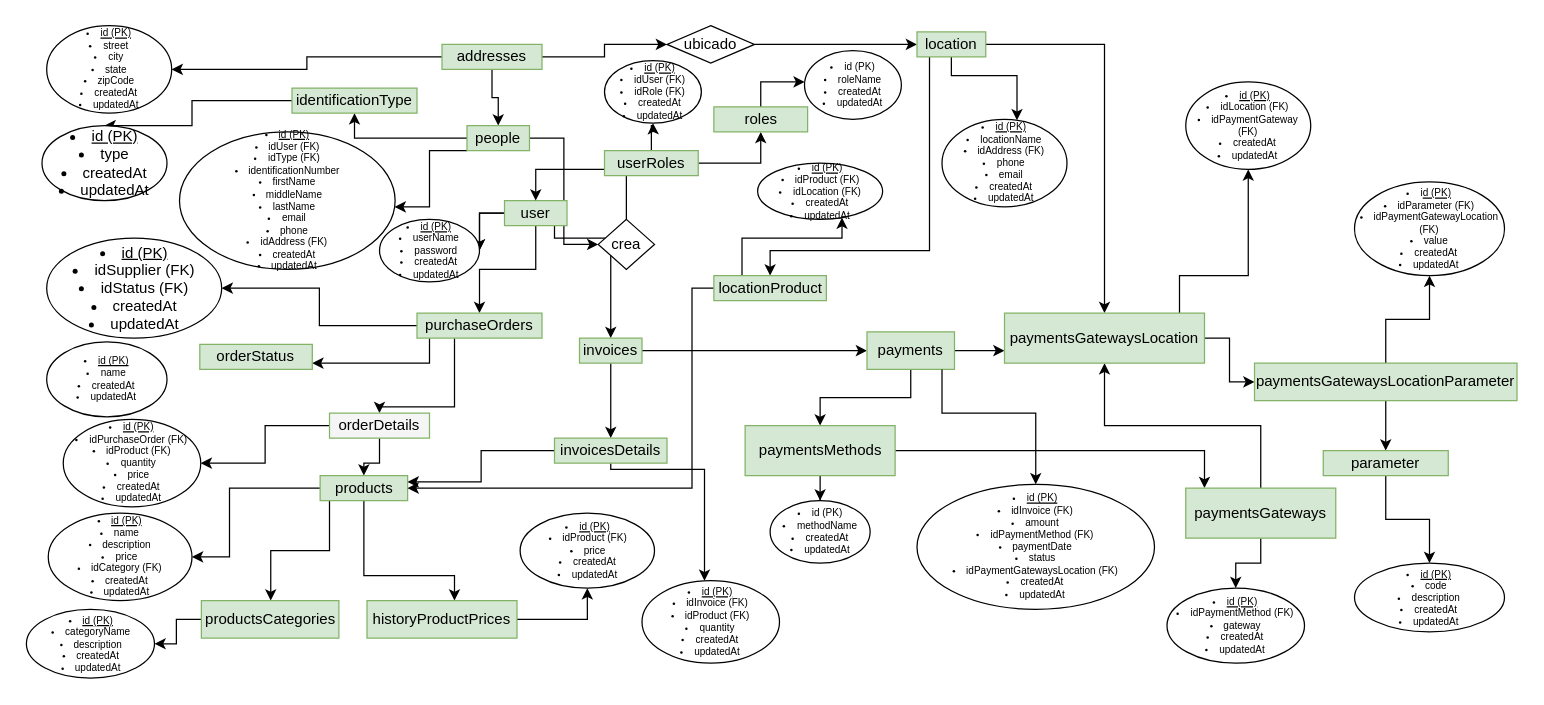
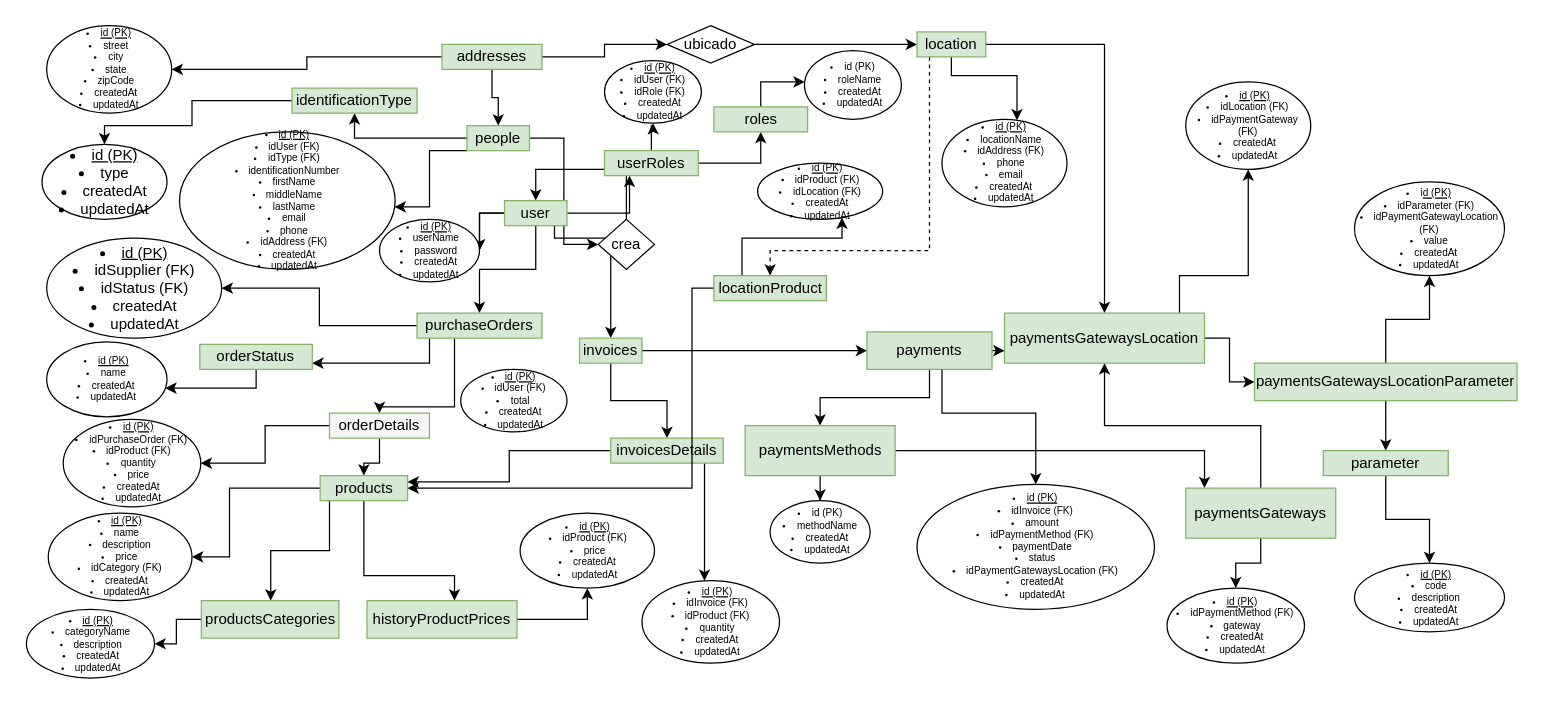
- <mxCell id="19" value="&lt;br&gt;&lt;li&gt;&lt;u&gt;id (PK)&lt;/u&gt;&lt;/li&gt;&lt;li&gt;type&lt;/li&gt;&lt;li&gt;createdAt&lt;/li&gt;&lt;li&gt;updatedAt&lt;/li&gt;&lt;div&gt;&lt;br/&gt;&lt;/div&gt;" style="ellipse;whiteSpace=wrap;html=1;rounded=0;" parent="1" vertex="1"><mxGeometry x="33" y="100" width="100" height="60" as="geometry" /></mxCell>
+ <mxCell id="19" value="&lt;br&gt;&lt;li&gt;&lt;u&gt;id (PK)&lt;/u&gt;&lt;/li&gt;&lt;li&gt;type&lt;/li&gt;&lt;li&gt;createdAt&lt;/li&gt;&lt;li&gt;updatedAt&lt;/li&gt;&lt;div&gt;&lt;br/&gt;&lt;/div&gt;" style="ellipse;whiteSpace=wrap;html=1;rounded=0;" parent="1" vertex="1"><mxGeometry x="33" y="115" width="100" height="60" as="geometry" /></mxCell>
+ <mxCell id="22" value="" style="edgeStyle=orthogonalEdgeStyle;rounded=0;orthogonalLoop=1;jettySize=auto;html=1;" parent="1" source="25" target="31" edge="1"><mxGeometry relative="1" as="geometry"><Array as="points"><mxPoint x="503" y="170" /></Array></mxGeometry></mxCell>
- <mxCell id="12" value="" style="edgeStyle=orthogonalEdgeStyle;rounded=0;orthogonalLoop=1;jettySize=auto;html=1;" parent="1" source="15" target="74" edge="1"><mxGeometry relative="1" as="geometry"><Array as="points"><mxPoint x="743" y="200" /></Array></mxGeometry></mxCell>
+ <mxCell id="12" value="" style="edgeStyle=orthogonalEdgeStyle;rounded=0;orthogonalLoop=1;jettySize=auto;html=1;dashed=1;" parent="1" source="15" target="74" edge="1"><mxGeometry relative="1" as="geometry"><Array as="points"><mxPoint x="743" y="200" /></Array></mxGeometry></mxCell>
- <mxCell id="62" value="payments" style="whiteSpace=wrap;html=1;rounded=0;fillColor=#d5e8d4;strokeColor=#82b366;" parent="1" vertex="1"><mxGeometry x="693" y="265" width="70" height="30" as="geometry" /></mxCell>
+ <mxCell id="62" value="payments" style="whiteSpace=wrap;html=1;rounded=0;fillColor=#d5e8d4;strokeColor=#82b366;" parent="1" vertex="1"><mxGeometry x="693" y="265" width="100" height="30" as="geometry" /></mxCell>
+ <mxCell id="44" value="" style="edgeStyle=orthogonalEdgeStyle;rounded=0;orthogonalLoop=1;jettySize=auto;html=1;" parent="1" source="45" target="80" edge="1"><mxGeometry relative="1" as="geometry"><Array as="points"><mxPoint x="204" y="310" /></Array></mxGeometry></mxCell>
+ <mxCell id="86" value="&lt;li style=&quot;font-size: 8px;&quot;&gt;&lt;u&gt;id (PK)&lt;/u&gt;&lt;/li&gt;&lt;li style=&quot;font-size: 8px;&quot;&gt;idUser (FK)&lt;/li&gt;&lt;li style=&quot;font-size: 8px;&quot;&gt;total&lt;/li&gt;&lt;li style=&quot;font-size: 8px;&quot;&gt;createdAt&lt;/li&gt;&lt;li style=&quot;font-size: 8px;&quot;&gt;updatedAt&lt;/li&gt;" style="ellipse;whiteSpace=wrap;html=1;fontSize=8;" parent="1" vertex="1"><mxGeometry x="368" y="295" width="85" height="50" as="geometry" /></mxCell>
- <mxCell id="59" value="invoicesDetails" style="whiteSpace=wrap;html=1;rounded=0;fillColor=#d5e8d4;strokeColor=#82b366;" parent="1" vertex="1"><mxGeometry x="443" y="350" width="90" height="20" as="geometry" /></mxCell>
+ <mxCell id="59" value="invoicesDetails" style="whiteSpace=wrap;html=1;rounded=0;fillColor=#d5e8d4;strokeColor=#82b366;" parent="1" vertex="1"><mxGeometry x="488" y="350" width="90" height="20" as="geometry" /></mxCell>
